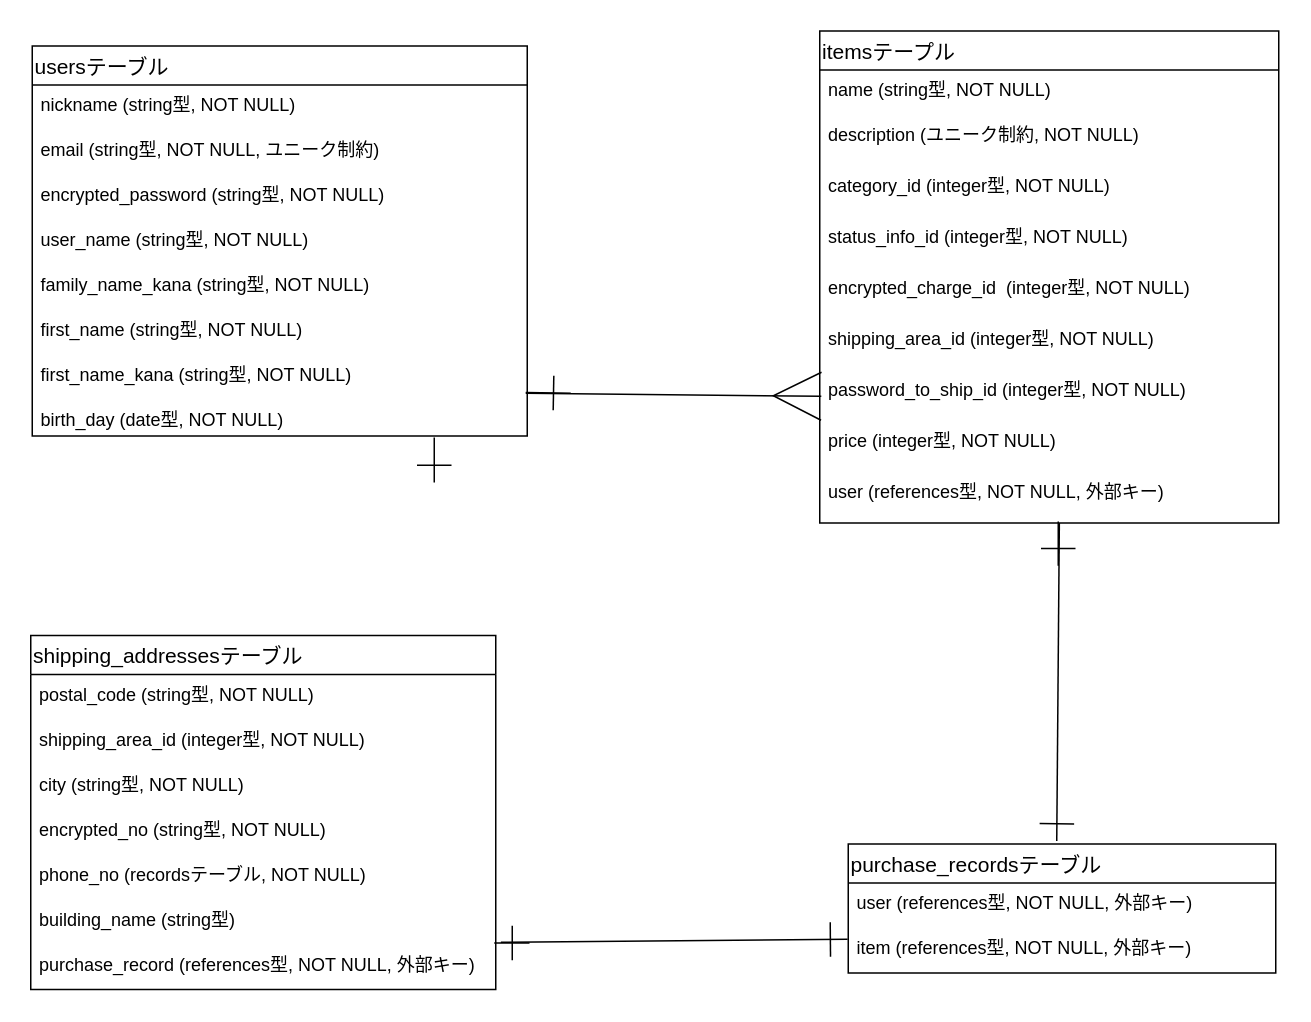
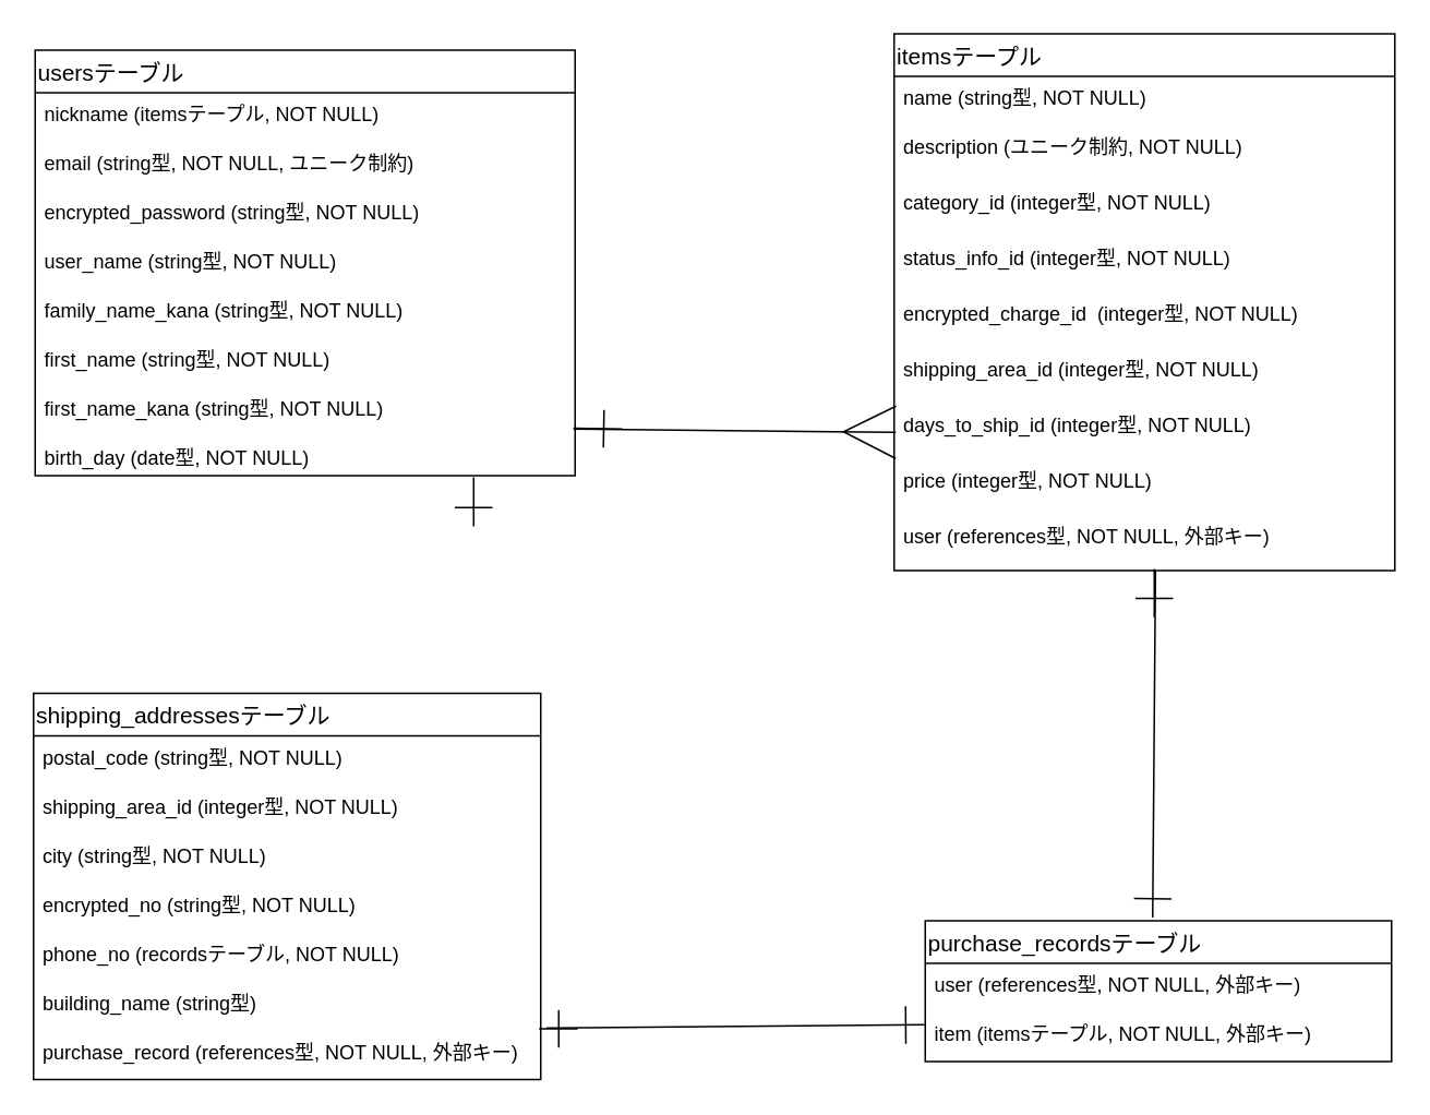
- <mxCell id="4" value="nickname (string型, NOT NULL)" style="text;strokeColor=none;fillColor=none;spacingLeft=4;spacingRight=4;overflow=hidden;rotatable=0;points=[[0,0.5],[1,0.5]];portConstraint=eastwest;fontSize=12;" vertex="1" parent="3"><mxGeometry y="26" width="330" height="30" as="geometry" /></mxCell>
+ <mxCell id="4" value="nickname (itemsテープル, NOT NULL)" style="text;strokeColor=none;fillColor=none;spacingLeft=4;spacingRight=4;overflow=hidden;rotatable=0;points=[[0,0.5],[1,0.5]];portConstraint=eastwest;fontSize=12;" vertex="1" parent="3"><mxGeometry y="26" width="330" height="30" as="geometry" /></mxCell>
- <mxCell id="21" value="password_to_ship_id (integer型, NOT NULL)" style="text;strokeColor=none;fillColor=none;spacingLeft=4;spacingRight=4;overflow=hidden;rotatable=0;points=[[0,0.5],[1,0.5]];portConstraint=eastwest;fontSize=12;" vertex="1" parent="14"><mxGeometry y="226" width="306" height="34" as="geometry" /></mxCell>
+ <mxCell id="21" value="days_to_ship_id (integer型, NOT NULL)" style="text;strokeColor=none;fillColor=none;spacingLeft=4;spacingRight=4;overflow=hidden;rotatable=0;points=[[0,0.5],[1,0.5]];portConstraint=eastwest;fontSize=12;" vertex="1" parent="14"><mxGeometry y="226" width="306" height="34" as="geometry" /></mxCell>
- <mxCell id="34" value="item (references型, NOT NULL, 外部キー)" style="text;strokeColor=none;fillColor=none;spacingLeft=4;spacingRight=4;overflow=hidden;rotatable=0;points=[[0,0.5],[1,0.5]];portConstraint=eastwest;fontSize=12;" vertex="1" parent="32"><mxGeometry y="56" width="285" height="30" as="geometry" /></mxCell>
+ <mxCell id="34" value="item (itemsテープル, NOT NULL, 外部キー)" style="text;strokeColor=none;fillColor=none;spacingLeft=4;spacingRight=4;overflow=hidden;rotatable=0;points=[[0,0.5],[1,0.5]];portConstraint=eastwest;fontSize=12;" vertex="1" parent="32"><mxGeometry y="56" width="285" height="30" as="geometry" /></mxCell>
